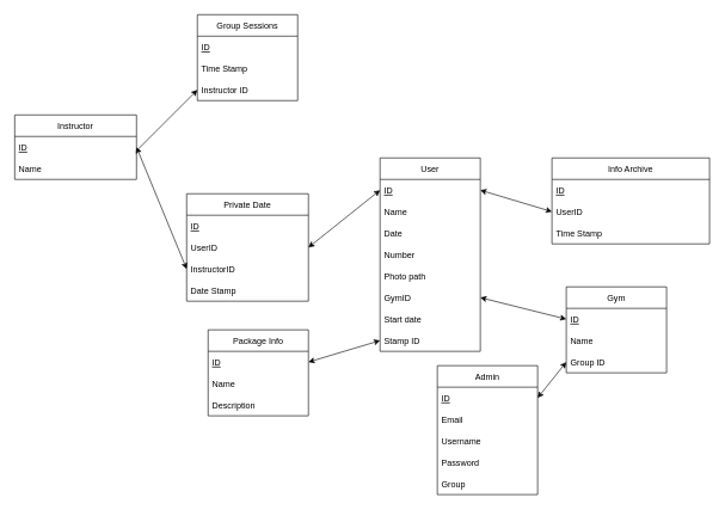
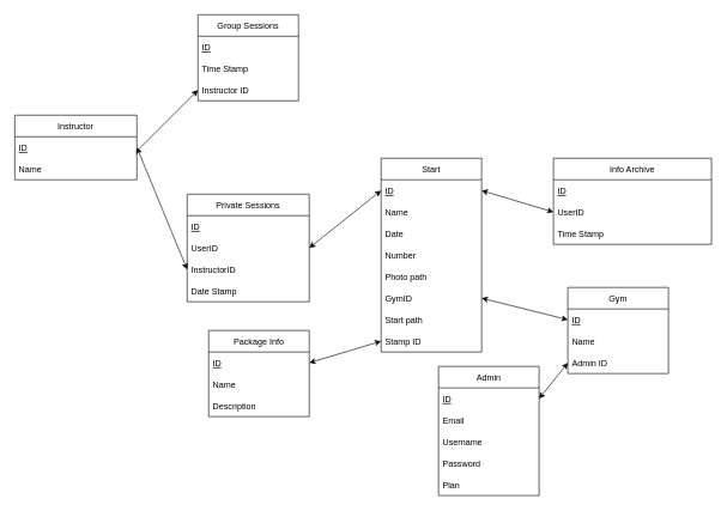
- <mxCell id="2" value="User" style="swimlane;fontStyle=0;childLayout=stackLayout;horizontal=1;startSize=30;horizontalStack=0;resizeParent=1;resizeParentMax=0;resizeLast=0;collapsible=1;marginBottom=0;" parent="1" vertex="1"><mxGeometry x="530" y="220" width="140" height="270" as="geometry" /></mxCell>
+ <mxCell id="2" value="Start" style="swimlane;fontStyle=0;childLayout=stackLayout;horizontal=1;startSize=30;horizontalStack=0;resizeParent=1;resizeParentMax=0;resizeLast=0;collapsible=1;marginBottom=0;" parent="1" vertex="1"><mxGeometry x="530" y="220" width="140" height="270" as="geometry" /></mxCell>
- <mxCell id="19" value="Private Date" style="swimlane;fontStyle=0;childLayout=stackLayout;horizontal=1;startSize=30;horizontalStack=0;resizeParent=1;resizeParentMax=0;resizeLast=0;collapsible=1;marginBottom=0;" parent="1" vertex="1"><mxGeometry x="260" y="270" width="170" height="150" as="geometry" /></mxCell>
+ <mxCell id="19" value="Private Sessions" style="swimlane;fontStyle=0;childLayout=stackLayout;horizontal=1;startSize=30;horizontalStack=0;resizeParent=1;resizeParentMax=0;resizeLast=0;collapsible=1;marginBottom=0;" parent="1" vertex="1"><mxGeometry x="260" y="270" width="170" height="150" as="geometry" /></mxCell>
- <mxCell id="9" value="Start date" style="text;strokeColor=none;fillColor=none;align=left;verticalAlign=middle;spacingLeft=4;spacingRight=4;overflow=hidden;points=[[0,0.5],[1,0.5]];portConstraint=eastwest;rotatable=0;" parent="2" vertex="1"><mxGeometry y="210" width="140" height="30" as="geometry" /></mxCell>
+ <mxCell id="9" value="Start path" style="text;strokeColor=none;fillColor=none;align=left;verticalAlign=middle;spacingLeft=4;spacingRight=4;overflow=hidden;points=[[0,0.5],[1,0.5]];portConstraint=eastwest;rotatable=0;" parent="2" vertex="1"><mxGeometry y="210" width="140" height="30" as="geometry" /></mxCell>
- <mxCell id="14" value="Group ID" style="text;strokeColor=none;fillColor=none;align=left;verticalAlign=middle;spacingLeft=4;spacingRight=4;overflow=hidden;points=[[0,0.5],[1,0.5]];portConstraint=eastwest;rotatable=0;" vertex="1" parent="11"><mxGeometry y="90" width="140" height="30" as="geometry" /></mxCell>
+ <mxCell id="14" value="Admin ID" style="text;strokeColor=none;fillColor=none;align=left;verticalAlign=middle;spacingLeft=4;spacingRight=4;overflow=hidden;points=[[0,0.5],[1,0.5]];portConstraint=eastwest;rotatable=0;" vertex="1" parent="11"><mxGeometry y="90" width="140" height="30" as="geometry" /></mxCell>
- <mxCell id="37" value="Group" style="text;strokeColor=none;fillColor=none;align=left;verticalAlign=middle;spacingLeft=4;spacingRight=4;overflow=hidden;points=[[0,0.5],[1,0.5]];portConstraint=eastwest;rotatable=0;" parent="32" vertex="1"><mxGeometry y="150" width="140" height="30" as="geometry" /></mxCell>
+ <mxCell id="37" value="Plan" style="text;strokeColor=none;fillColor=none;align=left;verticalAlign=middle;spacingLeft=4;spacingRight=4;overflow=hidden;points=[[0,0.5],[1,0.5]];portConstraint=eastwest;rotatable=0;" parent="32" vertex="1"><mxGeometry y="150" width="140" height="30" as="geometry" /></mxCell>
